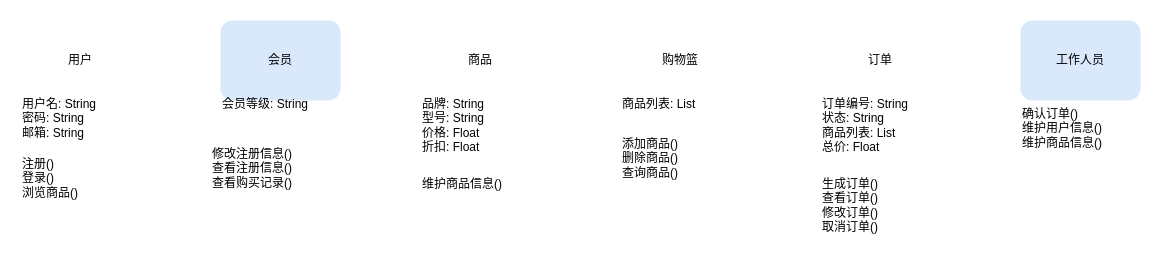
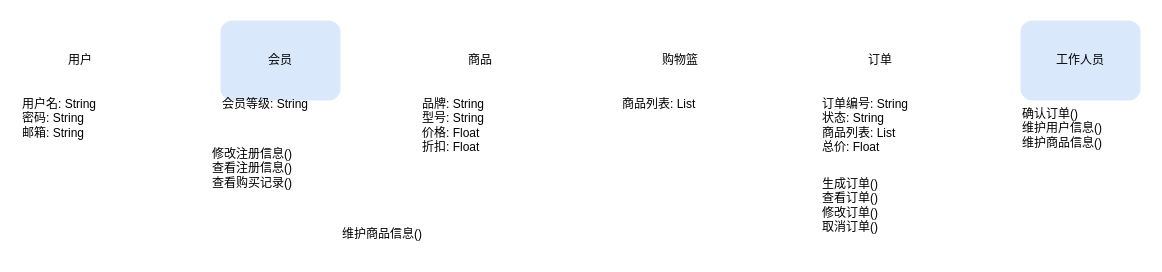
- <mxCell id="13" value="添加商品()&#10;删除商品()&#10;查询商品()" style="text;html=1;strokeColor=none;fillColor=none;" vertex="1" parent="1"><mxGeometry x="620" y="130" width="120" height="60" as="geometry" /></mxCell>
- <mxCell id="4" value="注册()&#10;登录()&#10;浏览商品()" style="text;html=1;strokeColor=none;fillColor=none;" vertex="1" parent="1"><mxGeometry x="20" y="150" width="120" height="60" as="geometry" /></mxCell>
- <mxCell id="10" value="维护商品信息()" style="text;html=1;strokeColor=none;fillColor=none;" vertex="1" parent="1"><mxGeometry x="420" y="170" width="120" height="40" as="geometry" /></mxCell>
+ <mxCell id="10" value="维护商品信息()" style="text;html=1;strokeColor=none;fillColor=none;" vertex="1" parent="1"><mxGeometry x="340" y="220" width="120" height="40" as="geometry" /></mxCell>
